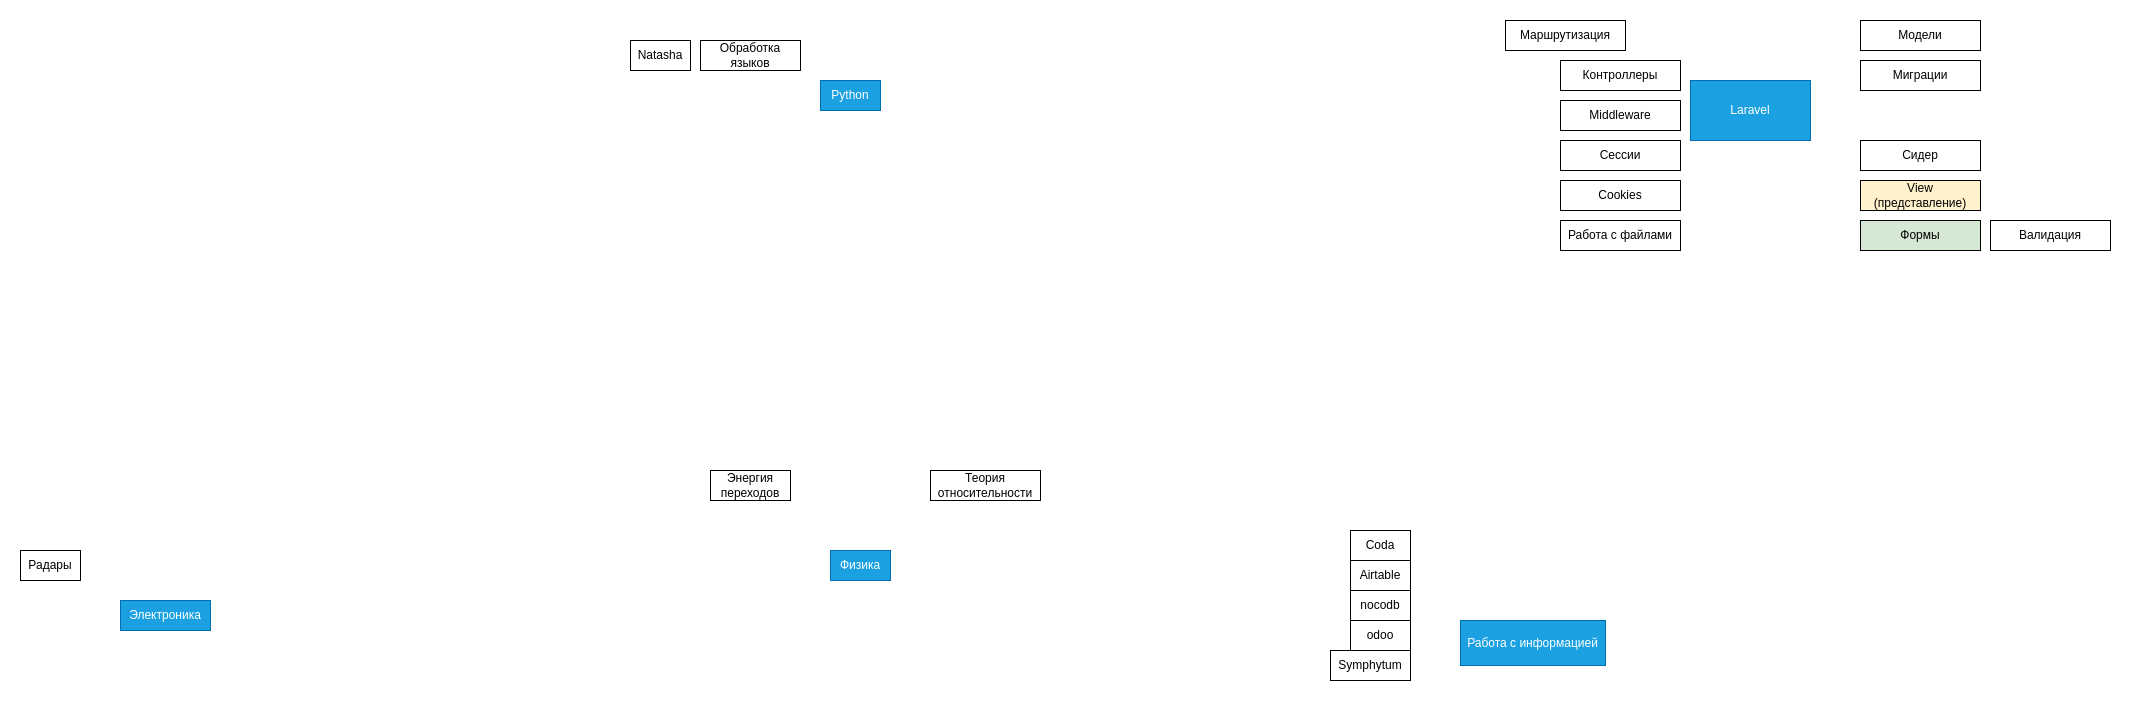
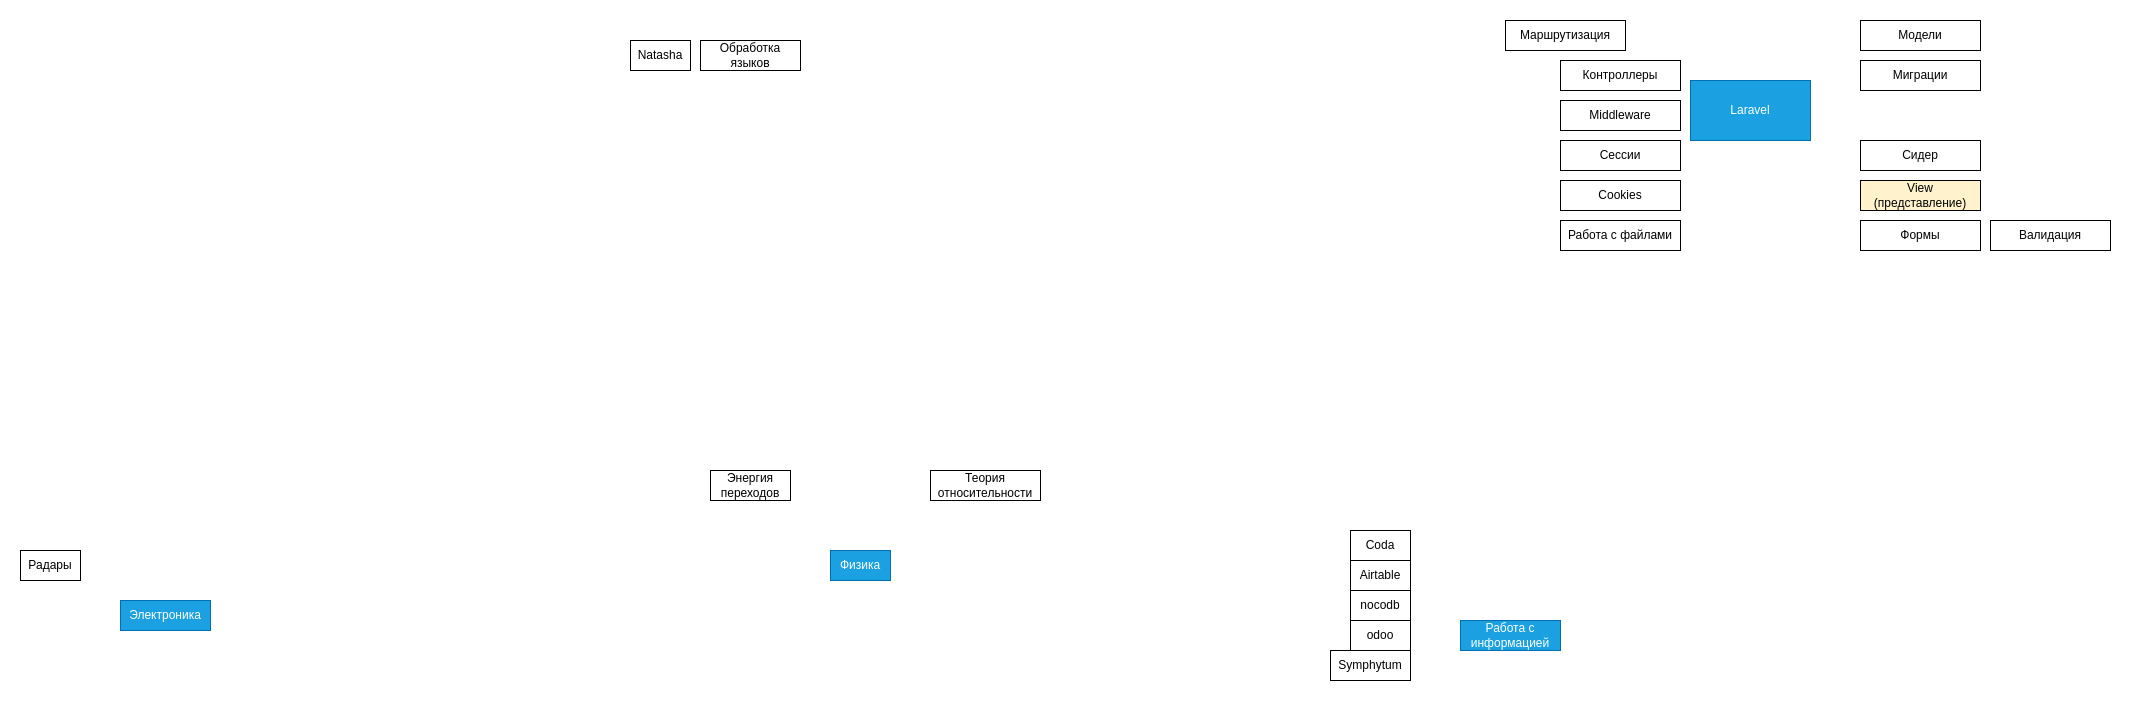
- <mxCell id="15" value="Python" style="text;html=1;strokeColor=#006EAF;fillColor=#1ba1e2;align=center;verticalAlign=middle;whiteSpace=wrap;rounded=0;fontColor=#ffffff;" parent="1" vertex="1"><mxGeometry x="820" y="80" width="60" height="30" as="geometry" /></mxCell>
- <mxCell id="9" value="Формы" style="rounded=0;whiteSpace=wrap;html=1;fillColor=#d5e8d4;" parent="1" vertex="1"><mxGeometry x="1860" y="220" width="120" height="30" as="geometry" /></mxCell>
+ <mxCell id="9" value="Формы" style="rounded=0;whiteSpace=wrap;html=1;" parent="1" vertex="1"><mxGeometry x="1860" y="220" width="120" height="30" as="geometry" /></mxCell>
- <mxCell id="21" value="Работа с информацией" style="text;html=1;strokeColor=#006EAF;fillColor=#1ba1e2;align=center;verticalAlign=middle;whiteSpace=wrap;rounded=0;fontColor=#ffffff;" parent="1" vertex="1"><mxGeometry x="1460" y="620" width="145" height="45" as="geometry" /></mxCell>
+ <mxCell id="21" value="Работа с информацией" style="text;html=1;strokeColor=#006EAF;fillColor=#1ba1e2;align=center;verticalAlign=middle;whiteSpace=wrap;rounded=0;fontColor=#ffffff;" parent="1" vertex="1"><mxGeometry x="1460" y="620" width="100" height="30" as="geometry" /></mxCell>
